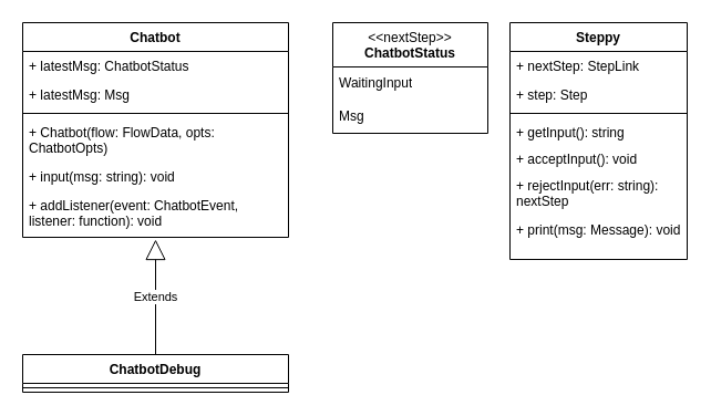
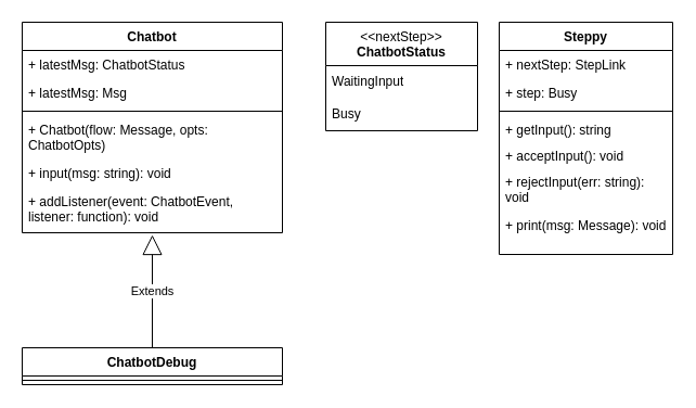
- <mxCell id="14" value="+ step: Step" style="text;strokeColor=none;fillColor=none;align=left;verticalAlign=top;spacingLeft=4;spacingRight=4;overflow=hidden;rotatable=0;points=[[0,0.5],[1,0.5]];portConstraint=eastwest;whiteSpace=wrap;html=1;" parent="12" vertex="1"><mxGeometry y="52" width="160" height="26" as="geometry" /></mxCell>
+ <mxCell id="14" value="+ step: Busy" style="text;strokeColor=none;fillColor=none;align=left;verticalAlign=top;spacingLeft=4;spacingRight=4;overflow=hidden;rotatable=0;points=[[0,0.5],[1,0.5]];portConstraint=eastwest;whiteSpace=wrap;html=1;" parent="12" vertex="1"><mxGeometry y="52" width="160" height="26" as="geometry" /></mxCell>
- <mxCell id="11" value="Msg" style="text;html=1;strokeColor=none;fillColor=none;align=left;verticalAlign=middle;spacingLeft=4;spacingRight=4;overflow=hidden;rotatable=0;points=[[0,0.5],[1,0.5]];portConstraint=eastwest;whiteSpace=wrap;" parent="9" vertex="1"><mxGeometry y="70" width="140" height="30" as="geometry" /></mxCell>
+ <mxCell id="11" value="Busy" style="text;html=1;strokeColor=none;fillColor=none;align=left;verticalAlign=middle;spacingLeft=4;spacingRight=4;overflow=hidden;rotatable=0;points=[[0,0.5],[1,0.5]];portConstraint=eastwest;whiteSpace=wrap;" parent="9" vertex="1"><mxGeometry y="70" width="140" height="30" as="geometry" /></mxCell>
- <mxCell id="6" value="+ Chatbot(flow: FlowData, opts: ChatbotOpts)" style="text;strokeColor=none;fillColor=none;align=left;verticalAlign=top;spacingLeft=4;spacingRight=4;overflow=hidden;rotatable=0;points=[[0,0.5],[1,0.5]];portConstraint=eastwest;whiteSpace=wrap;html=1;" parent="2" vertex="1"><mxGeometry y="86" width="240" height="40" as="geometry" /></mxCell>
+ <mxCell id="6" value="+ Chatbot(flow: Message, opts: ChatbotOpts)" style="text;strokeColor=none;fillColor=none;align=left;verticalAlign=top;spacingLeft=4;spacingRight=4;overflow=hidden;rotatable=0;points=[[0,0.5],[1,0.5]];portConstraint=eastwest;whiteSpace=wrap;html=1;" parent="2" vertex="1"><mxGeometry y="86" width="240" height="40" as="geometry" /></mxCell>
- <mxCell id="18" value="+ rejectInput(err: string): nextStep" style="text;strokeColor=none;fillColor=none;align=left;verticalAlign=top;spacingLeft=4;spacingRight=4;overflow=hidden;rotatable=0;points=[[0,0.5],[1,0.5]];portConstraint=eastwest;whiteSpace=wrap;html=1;" parent="12" vertex="1"><mxGeometry y="134" width="160" height="40" as="geometry" /></mxCell>
+ <mxCell id="18" value="+ rejectInput(err: string): void" style="text;strokeColor=none;fillColor=none;align=left;verticalAlign=top;spacingLeft=4;spacingRight=4;overflow=hidden;rotatable=0;points=[[0,0.5],[1,0.5]];portConstraint=eastwest;whiteSpace=wrap;html=1;" parent="12" vertex="1"><mxGeometry y="134" width="160" height="40" as="geometry" /></mxCell>
